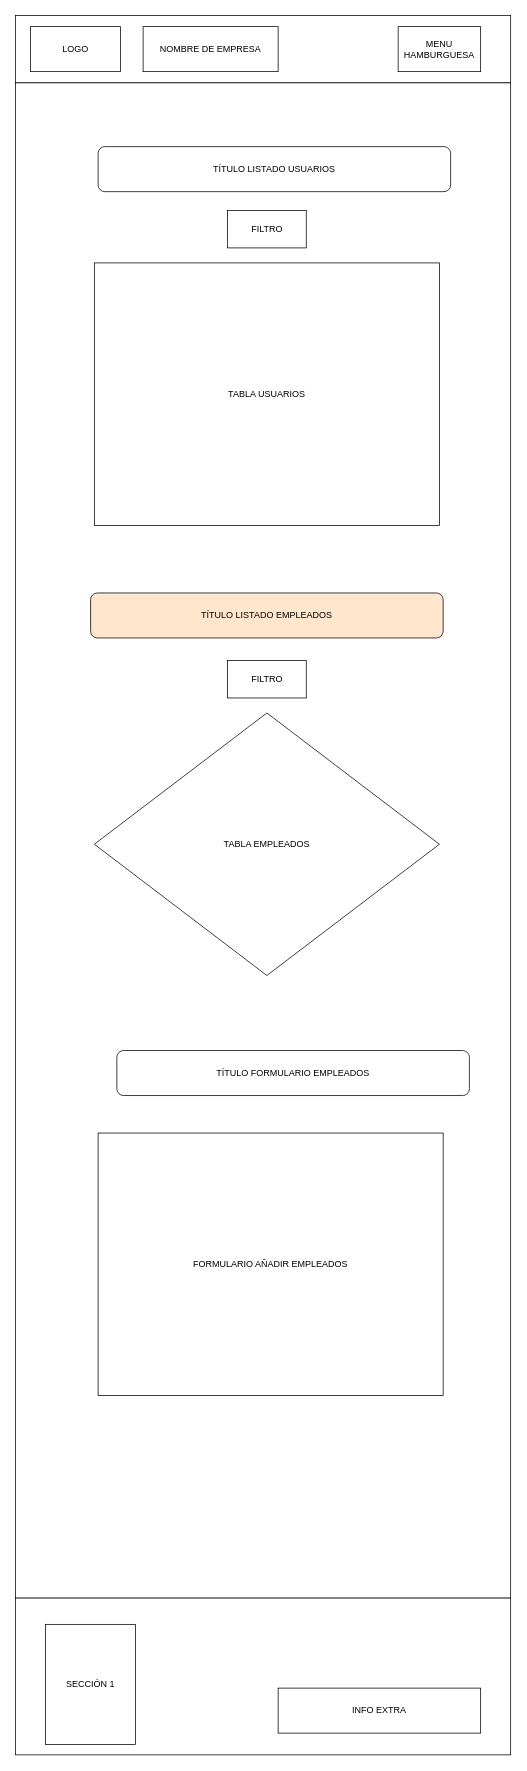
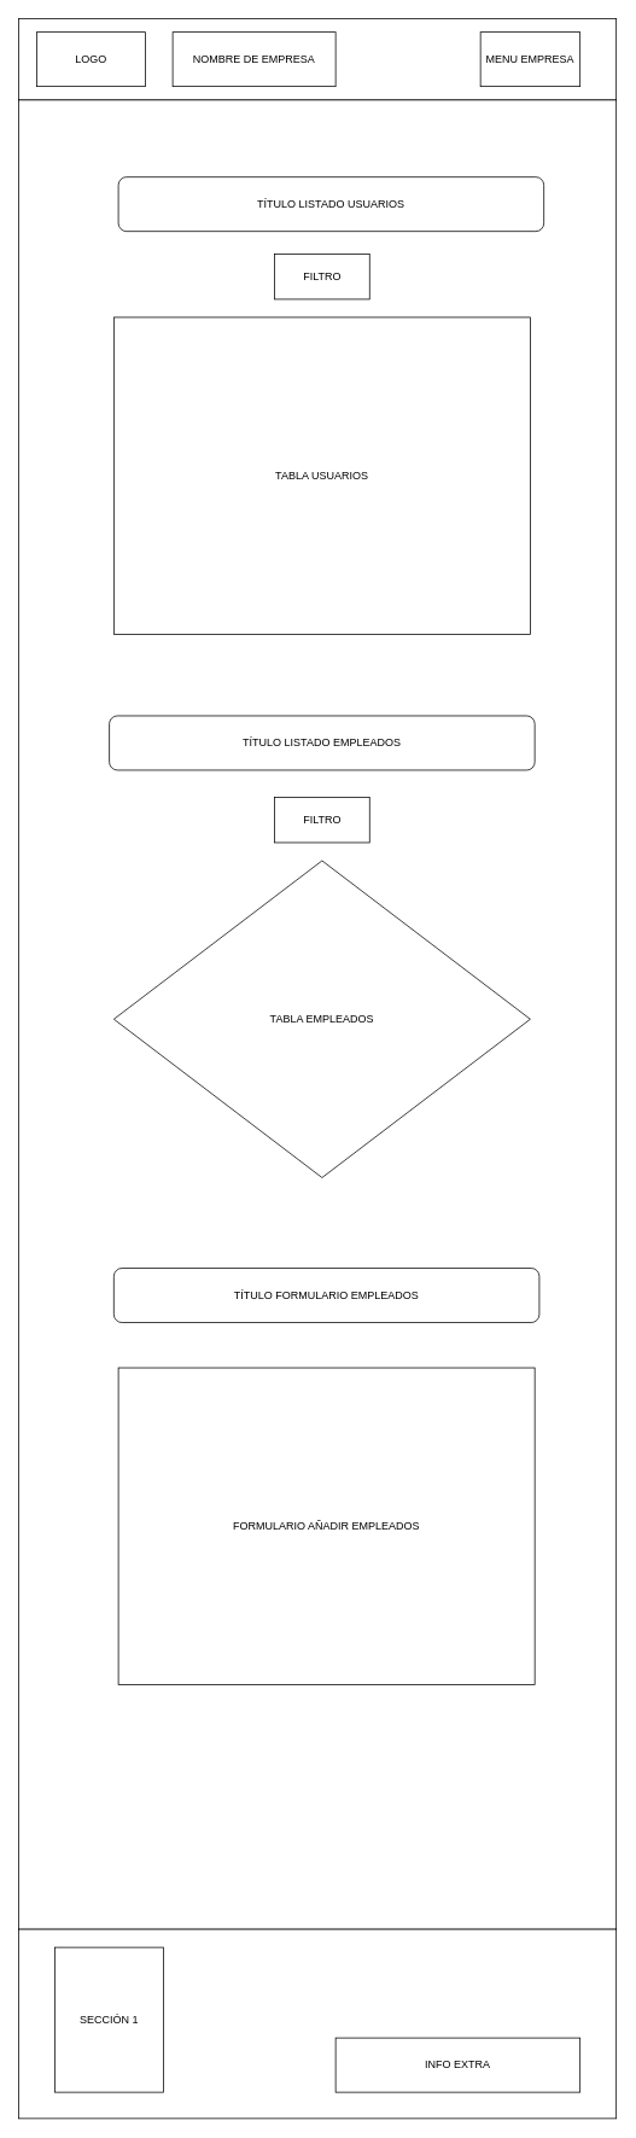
- <mxCell id="6" value="MENU HAMBURGUESA" style="rounded=0;whiteSpace=wrap;html=1;" vertex="1" parent="1"><mxGeometry x="530" y="35" width="110" height="60" as="geometry" /></mxCell>
+ <mxCell id="6" value="MENU EMPRESA" style="rounded=0;whiteSpace=wrap;html=1;" vertex="1" parent="1"><mxGeometry x="530" y="35" width="110" height="60" as="geometry" /></mxCell>
- <mxCell id="15" value="TÍTULO LISTADO EMPLEADOS" style="rounded=1;whiteSpace=wrap;html=1;fillColor=#ffe6cc;" vertex="1" parent="1"><mxGeometry x="120" y="790" width="470" height="60" as="geometry" /></mxCell>
+ <mxCell id="15" value="TÍTULO LISTADO EMPLEADOS" style="rounded=1;whiteSpace=wrap;html=1;" vertex="1" parent="1"><mxGeometry x="120" y="790" width="470" height="60" as="geometry" /></mxCell>
- <mxCell id="16" value="TÍTULO FORMULARIO EMPLEADOS" style="rounded=1;whiteSpace=wrap;html=1;" vertex="1" parent="1"><mxGeometry x="155" y="1400" width="470" height="60" as="geometry" /></mxCell>
+ <mxCell id="16" value="TÍTULO FORMULARIO EMPLEADOS" style="rounded=1;whiteSpace=wrap;html=1;" vertex="1" parent="1"><mxGeometry x="125" y="1400" width="470" height="60" as="geometry" /></mxCell>
- <mxCell id="7" value="SECCIÓN 1" style="rounded=0;whiteSpace=wrap;html=1;" vertex="1" parent="1"><mxGeometry x="60" y="2165" width="120" height="160" as="geometry" /></mxCell>
+ <mxCell id="7" value="SECCIÓN 1" style="rounded=0;whiteSpace=wrap;html=1;" vertex="1" parent="1"><mxGeometry x="60" y="2150" width="120" height="160" as="geometry" /></mxCell>
